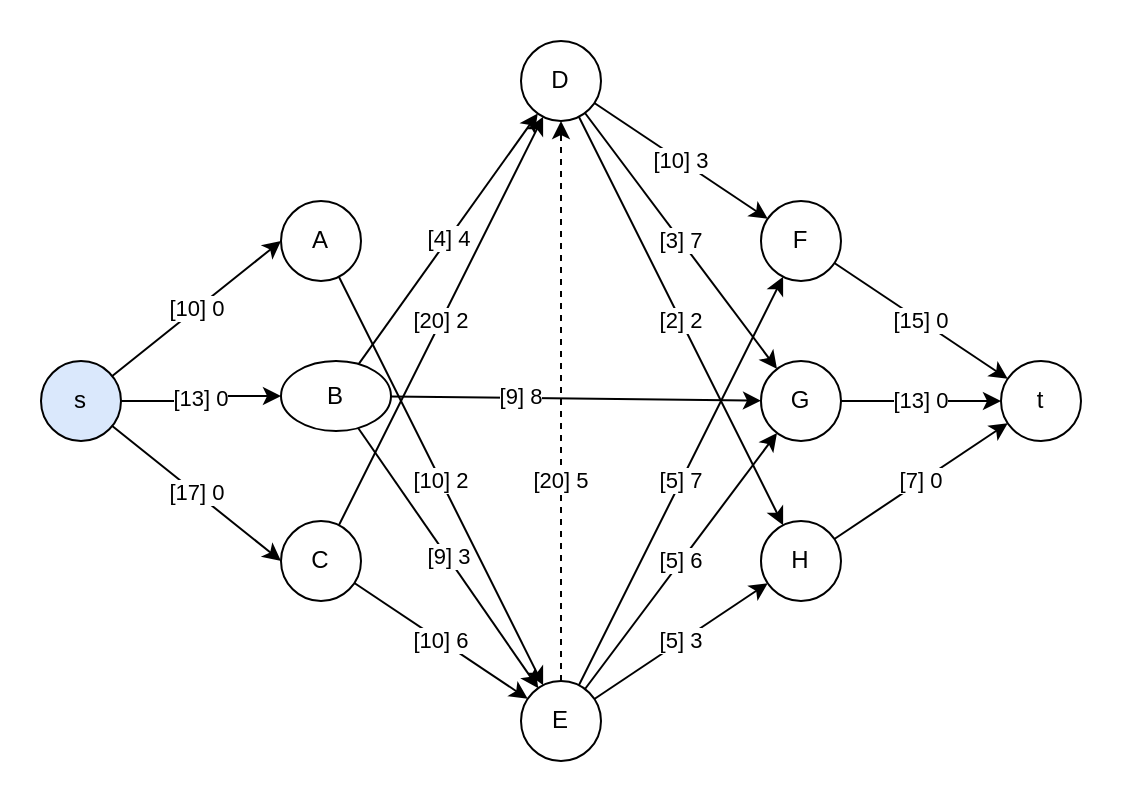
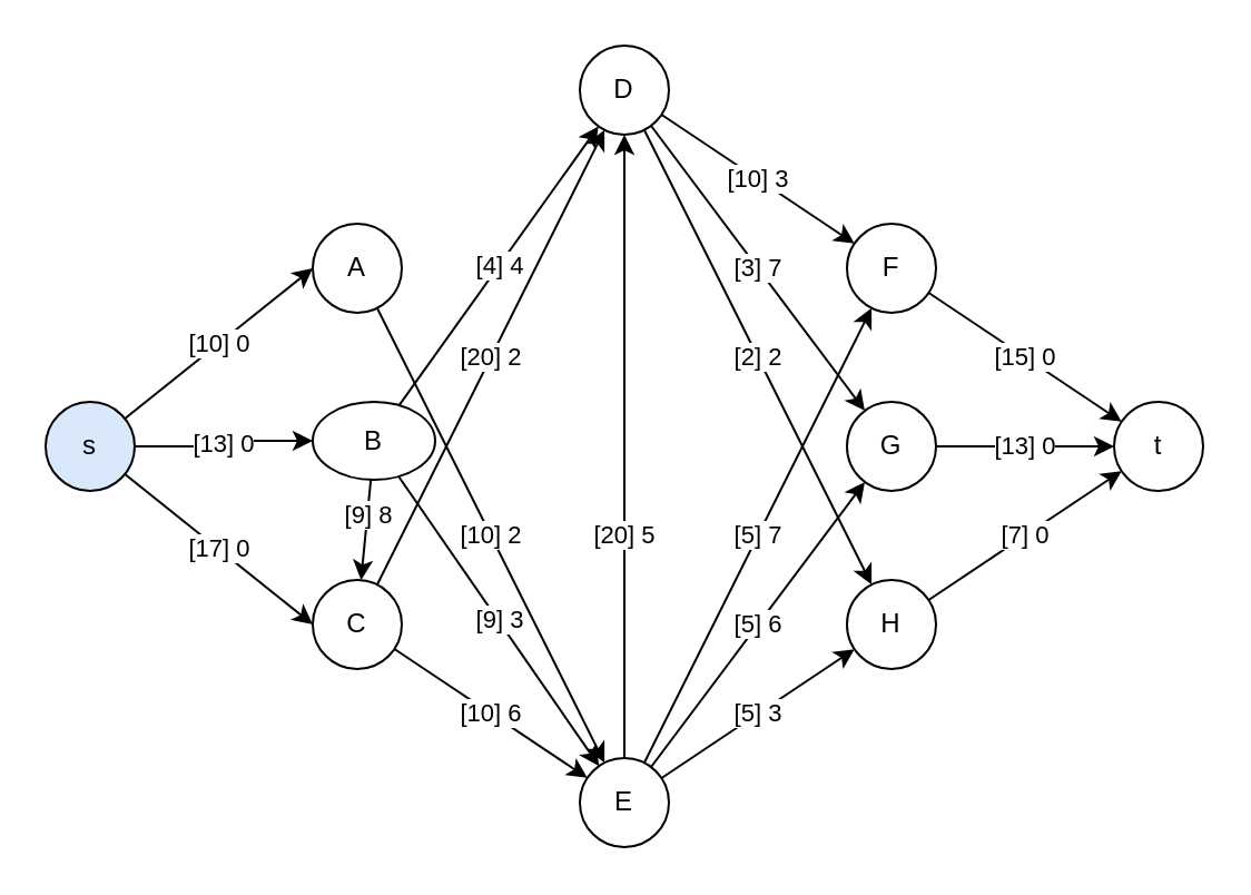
- <mxCell id="22" value="[20] 5" style="edgeStyle=orthogonalEdgeStyle;rounded=0;orthogonalLoop=1;jettySize=auto;html=1;dashed=1;" edge="1" parent="1" source="23" target="18"><mxGeometry x="-0.286" relative="1" as="geometry"><mxPoint as="offset" /></mxGeometry></mxCell>
+ <mxCell id="22" value="[20] 5" style="edgeStyle=orthogonalEdgeStyle;rounded=0;orthogonalLoop=1;jettySize=auto;html=1;" edge="1" parent="1" source="23" target="18"><mxGeometry x="-0.286" relative="1" as="geometry"><mxPoint as="offset" /></mxGeometry></mxCell>
- <mxCell id="10" value="&lt;div&gt;[9] 8&lt;/div&gt;" style="rounded=0;orthogonalLoop=1;jettySize=auto;html=1;" edge="1" parent="1" source="11" target="27"><mxGeometry x="-0.3" relative="1" as="geometry"><mxPoint as="offset" /></mxGeometry></mxCell>
+ <mxCell id="10" value="&lt;div&gt;[9] 8&lt;/div&gt;" style="rounded=0;orthogonalLoop=1;jettySize=auto;html=1;" edge="1" parent="1" source="11" target="14"><mxGeometry x="-0.3" relative="1" as="geometry"><mxPoint as="offset" /></mxGeometry></mxCell>
